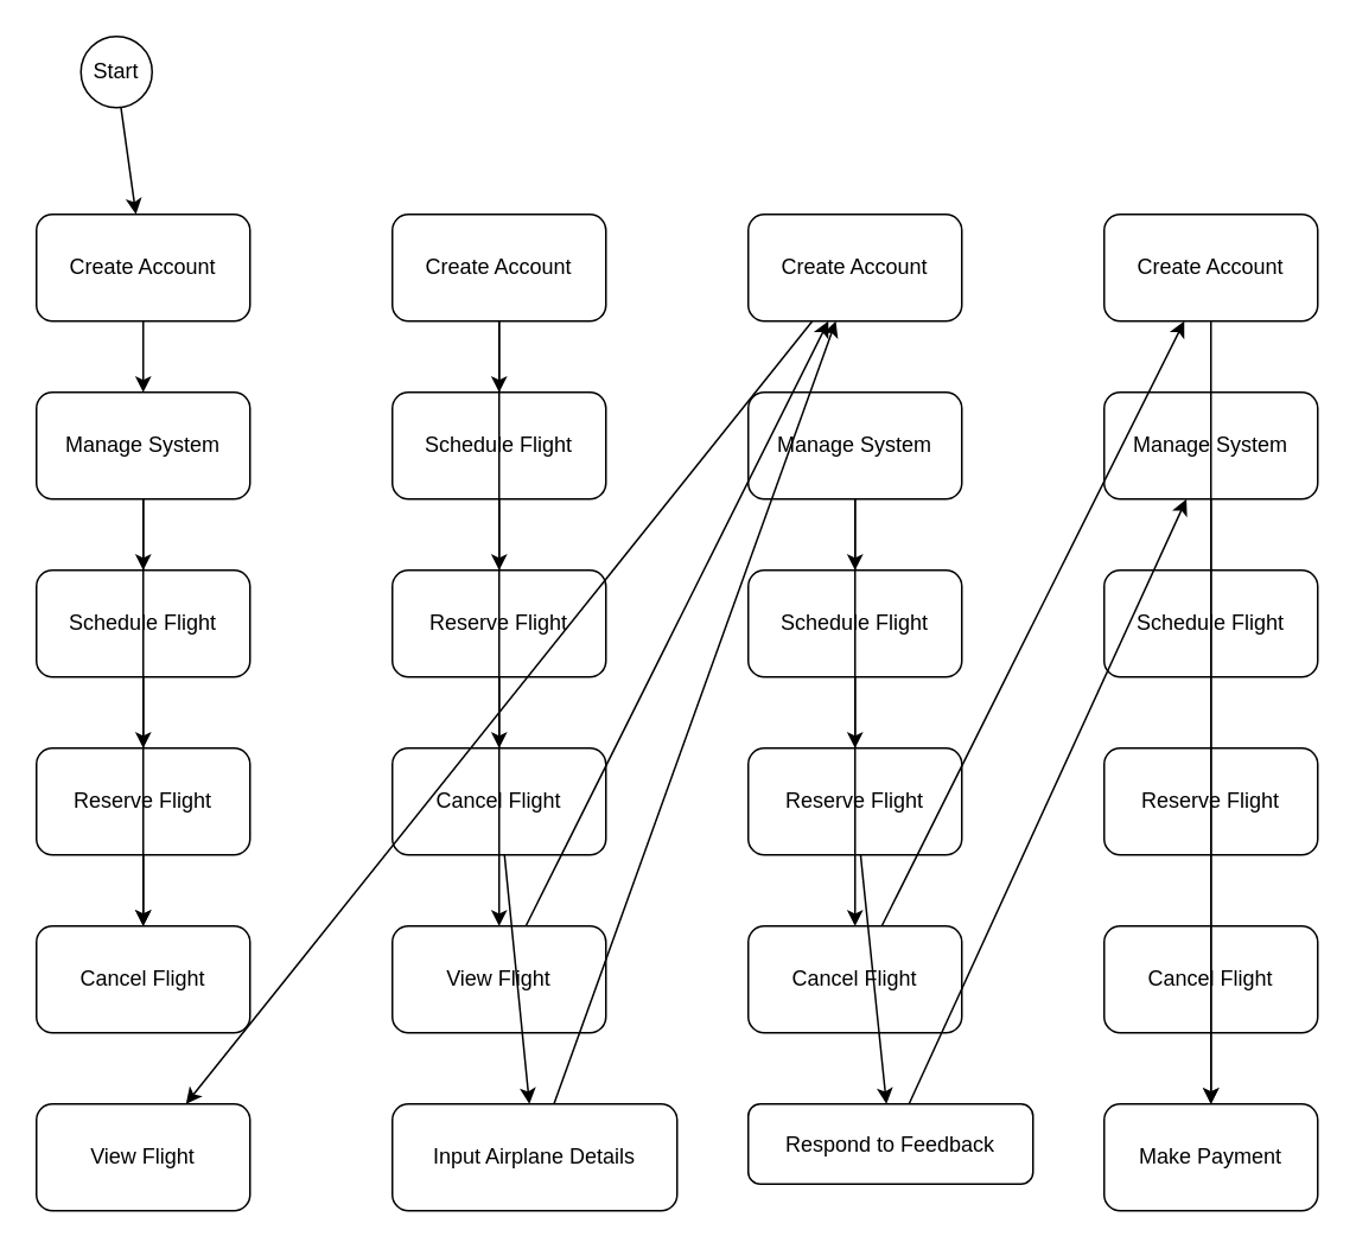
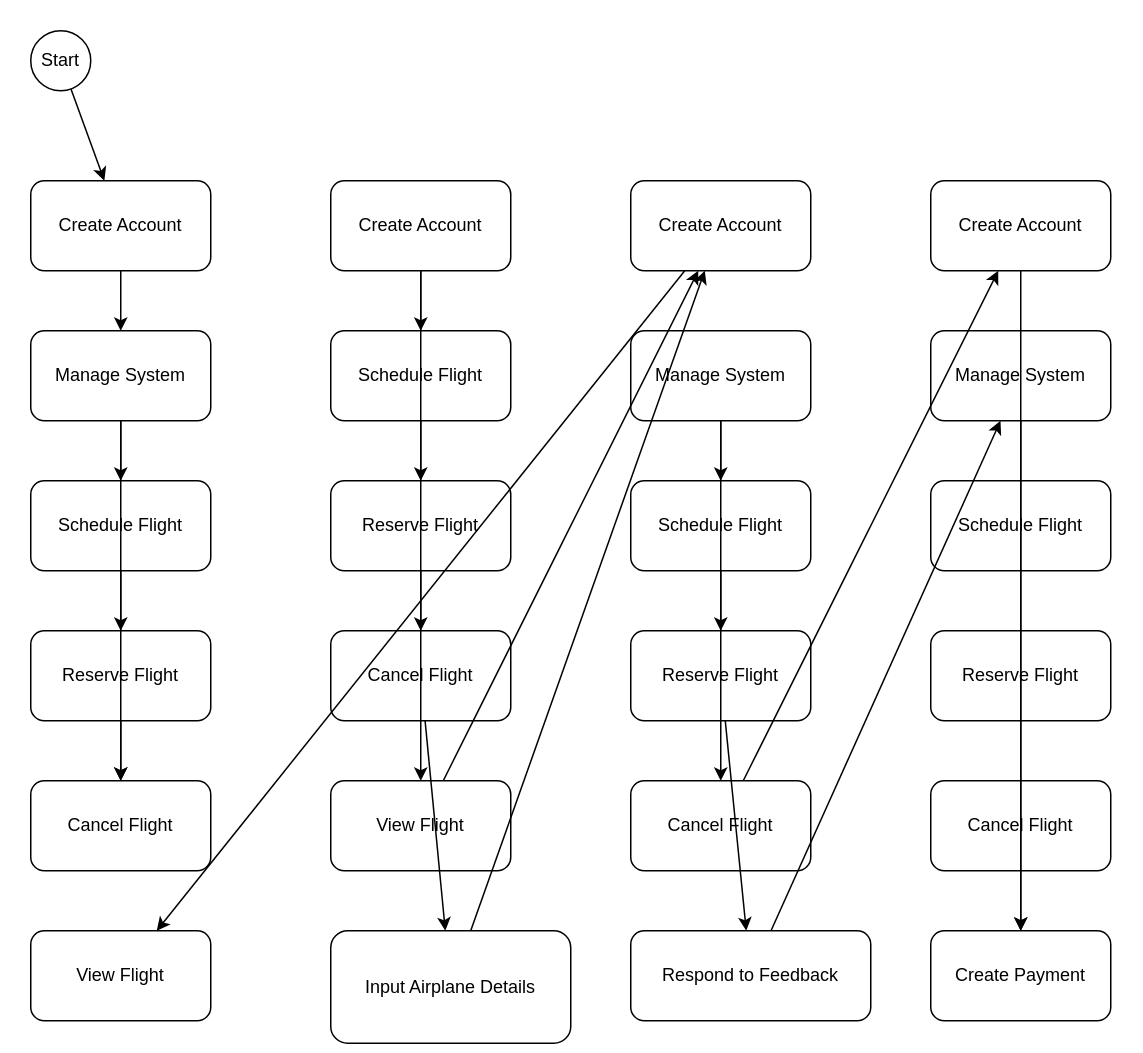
- <mxCell id="2" value="Start" style="ellipse;whiteSpace=wrap;html=1;" vertex="1" parent="1"><mxGeometry x="45" y="20" width="40" height="40" as="geometry" /></mxCell>
+ <mxCell id="2" value="Start" style="ellipse;whiteSpace=wrap;html=1;" vertex="1" parent="1"><mxGeometry x="20" y="20" width="40" height="40" as="geometry" /></mxCell>
- <mxCell id="20" value="Respond to Feedback" style="rounded=1;whiteSpace=wrap;html=1;" vertex="1" parent="1"><mxGeometry x="420" y="620" width="160" height="45" as="geometry" /></mxCell>
+ <mxCell id="20" value="Respond to Feedback" style="rounded=1;whiteSpace=wrap;html=1;" vertex="1" parent="1"><mxGeometry x="420" y="620" width="160" height="60" as="geometry" /></mxCell>
- <mxCell id="14" value="Input Airplane Details" style="rounded=1;whiteSpace=wrap;html=1;" vertex="1" parent="1"><mxGeometry x="220" y="620" width="160" height="60" as="geometry" /></mxCell>
+ <mxCell id="14" value="Input Airplane Details" style="rounded=1;whiteSpace=wrap;html=1;" vertex="1" parent="1"><mxGeometry x="220" y="620" width="160" height="75" as="geometry" /></mxCell>
- <mxCell id="26" value="Make Payment" style="rounded=1;whiteSpace=wrap;html=1;" vertex="1" parent="1"><mxGeometry x="620" y="620" width="120" height="60" as="geometry" /></mxCell>
+ <mxCell id="26" value="Create Payment" style="rounded=1;whiteSpace=wrap;html=1;" vertex="1" parent="1"><mxGeometry x="620" y="620" width="120" height="60" as="geometry" /></mxCell>
